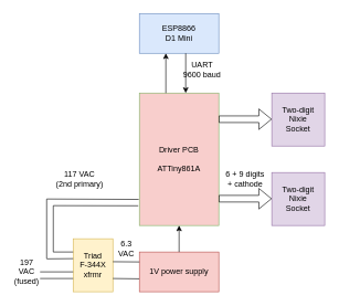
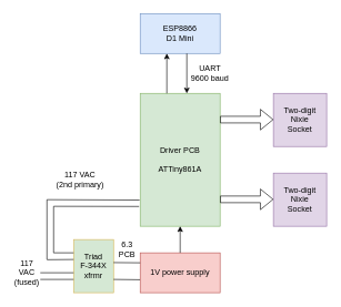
- <mxCell id="9" value="UART&lt;br&gt;9600 baud" style="text;html=1;strokeColor=none;fillColor=none;align=center;verticalAlign=middle;whiteSpace=wrap;rounded=0;" vertex="1" parent="1"><mxGeometry x="260" y="95" width="90" height="20" as="geometry" /></mxCell>
+ <mxCell id="9" value="UART&lt;br&gt;9600 baud" style="text;html=1;strokeColor=none;fillColor=none;align=center;verticalAlign=middle;whiteSpace=wrap;rounded=0;" vertex="1" parent="1"><mxGeometry x="270" y="100" width="90" height="20" as="geometry" /></mxCell>
- <mxCell id="2" value="Driver PCB&lt;br&gt;&lt;br&gt;ATTiny861A" style="rounded=0;whiteSpace=wrap;html=1;fillColor=#f8cecc;strokeColor=#82b366;" vertex="1" parent="1"><mxGeometry x="210" y="140" width="120" height="200" as="geometry" /></mxCell>
+ <mxCell id="2" value="Driver PCB&lt;br&gt;&lt;br&gt;ATTiny861A" style="rounded=0;whiteSpace=wrap;html=1;fillColor=#d5e8d4;strokeColor=#82b366;" vertex="1" parent="1"><mxGeometry x="210" y="140" width="120" height="200" as="geometry" /></mxCell>
- <mxCell id="10" value="6 + 9 digits&lt;br&gt;+ cathode" style="text;html=1;strokeColor=none;fillColor=none;align=center;verticalAlign=middle;whiteSpace=wrap;rounded=0;" vertex="1" parent="1"><mxGeometry x="330" y="260" width="80" height="20" as="geometry" /></mxCell>
- <mxCell id="27" value="6.3&lt;br&gt;VAC" style="text;html=1;align=center;verticalAlign=middle;resizable=0;points=[];autosize=1;" vertex="1" parent="1"><mxGeometry x="170" y="360" width="40" height="30" as="geometry" /></mxCell>
+ <mxCell id="27" value="6.3&lt;br&gt;PCB" style="text;html=1;align=center;verticalAlign=middle;resizable=0;points=[];autosize=1;" vertex="1" parent="1"><mxGeometry x="170" y="360" width="40" height="30" as="geometry" /></mxCell>
- <mxCell id="14" value="Triad&lt;br&gt;F-344X&lt;br&gt;xfrmr" style="rounded=0;whiteSpace=wrap;html=1;fillColor=#fff2cc;strokeColor=#d6b656;" vertex="1" parent="1"><mxGeometry x="110" y="360" width="60" height="80" as="geometry" /></mxCell>
+ <mxCell id="14" value="Triad&lt;br&gt;F-344X&lt;br&gt;xfrmr" style="rounded=0;whiteSpace=wrap;html=1;fillColor=#d5e8d4;strokeColor=#d6b656;" vertex="1" parent="1"><mxGeometry x="110" y="360" width="60" height="80" as="geometry" /></mxCell>
- <mxCell id="25" value="197&lt;br&gt;VAC&lt;br&gt;(fused)" style="text;html=1;strokeColor=none;fillColor=none;align=center;verticalAlign=middle;whiteSpace=wrap;rounded=0;" vertex="1" parent="1"><mxGeometry x="20" y="400" width="40" height="20" as="geometry" /></mxCell>
+ <mxCell id="25" value="117&lt;br&gt;VAC&lt;br&gt;(fused)" style="text;html=1;strokeColor=none;fillColor=none;align=center;verticalAlign=middle;whiteSpace=wrap;rounded=0;" vertex="1" parent="1"><mxGeometry x="20" y="400" width="40" height="20" as="geometry" /></mxCell>
